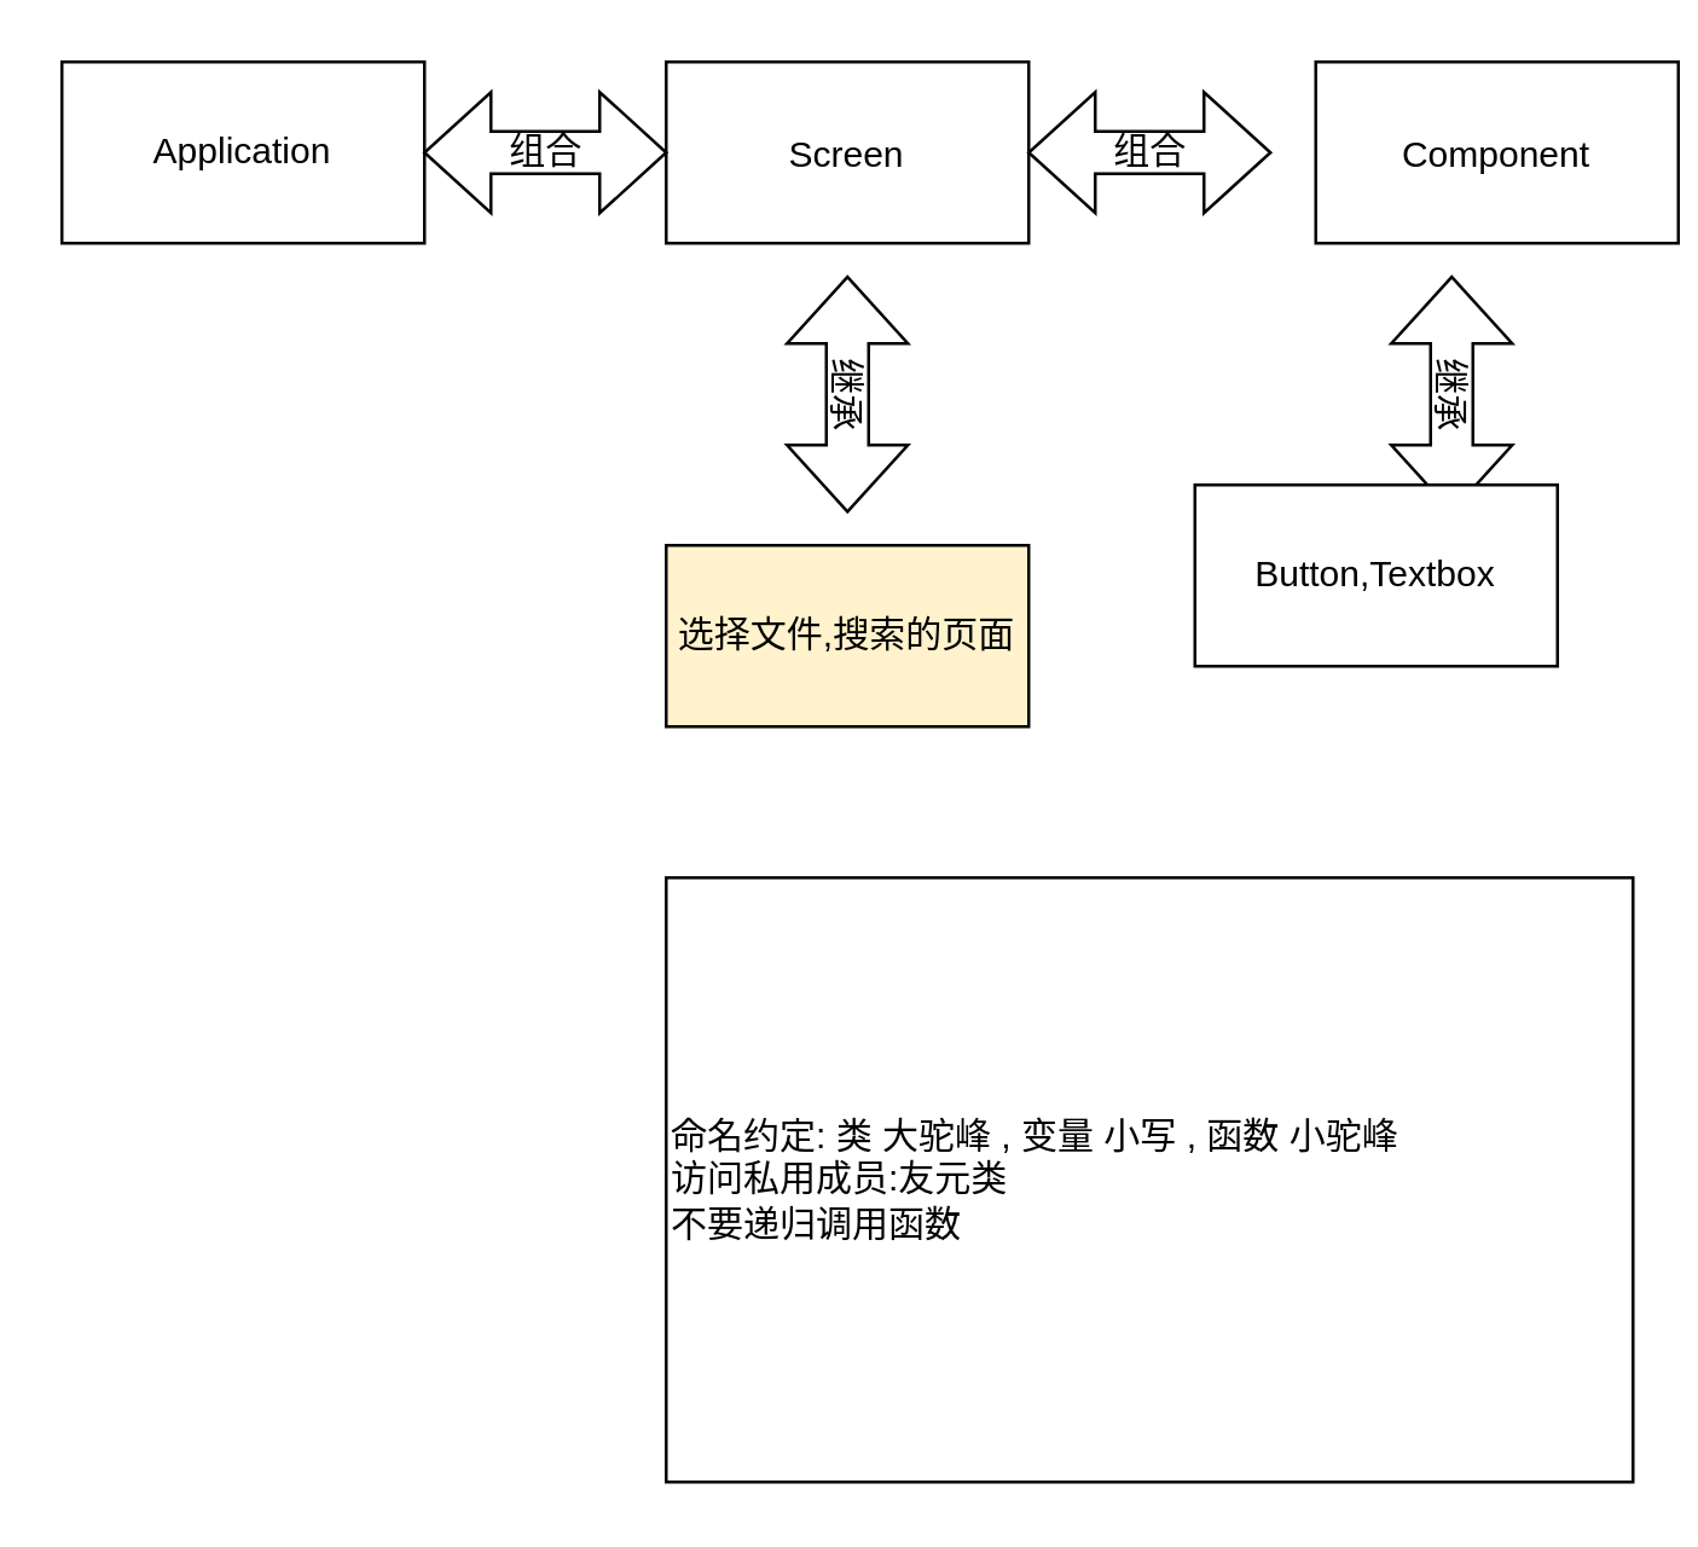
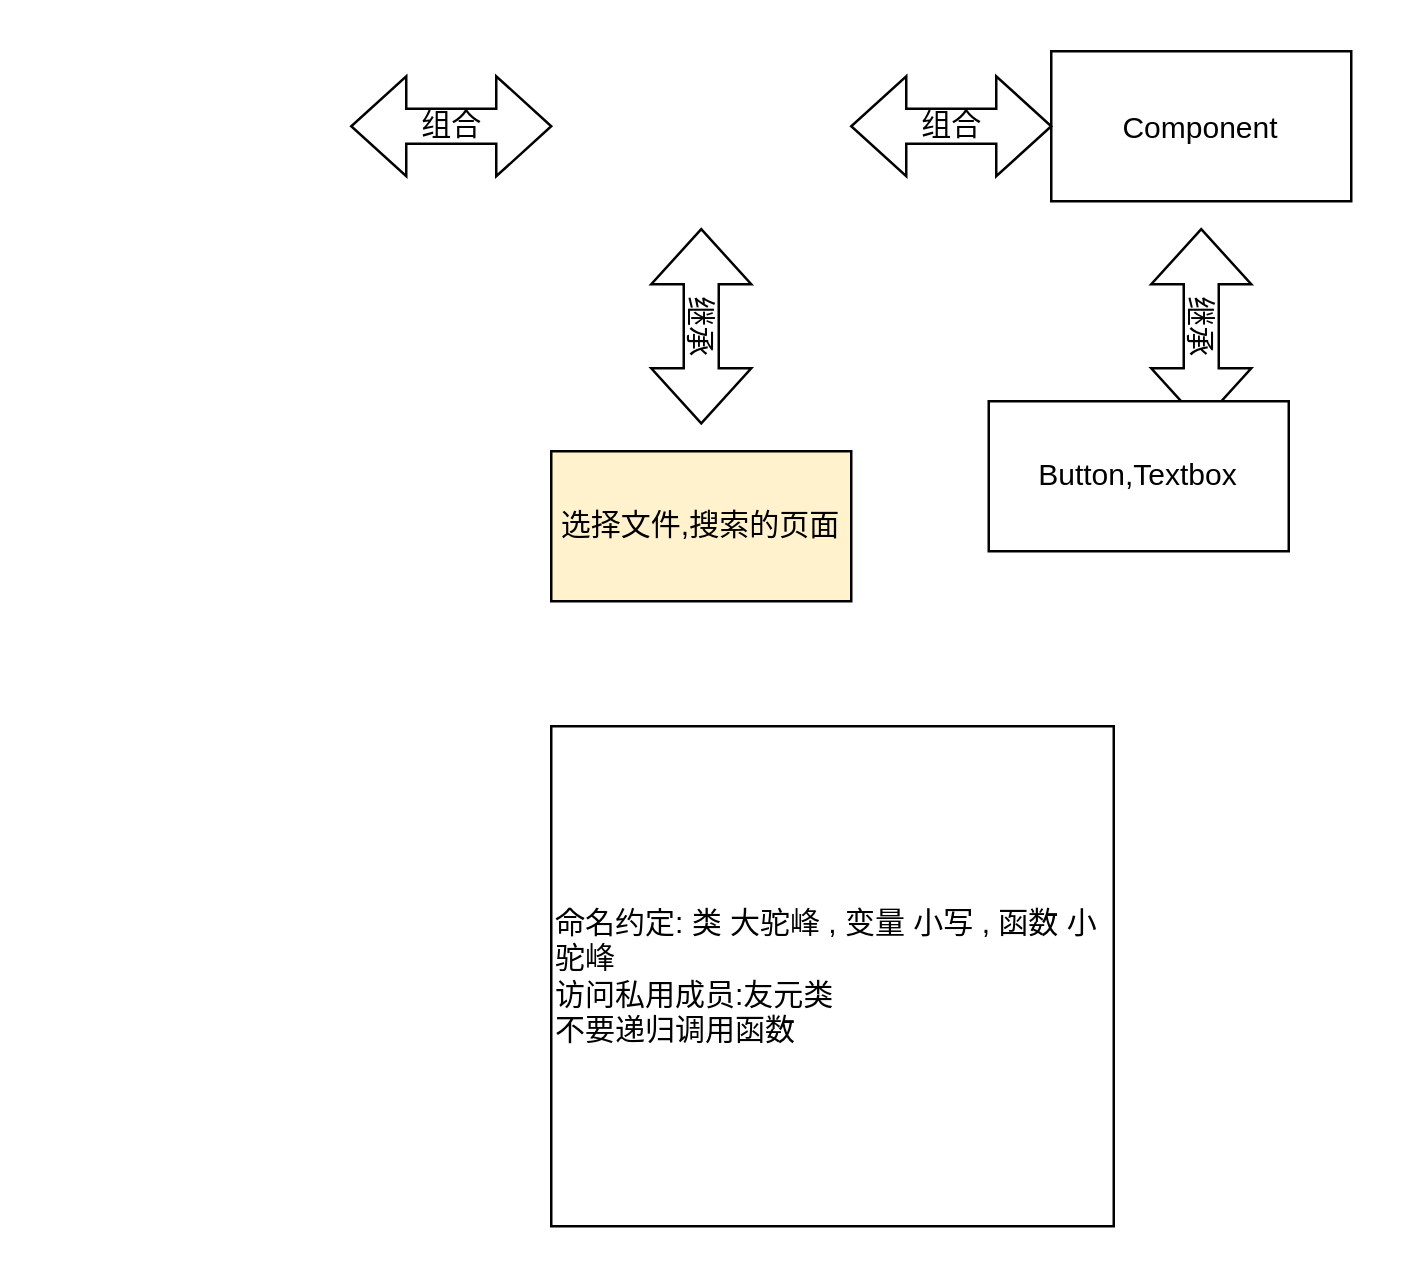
- <mxCell id="2" value="Application" style="whiteSpace=wrap;html=1;" parent="1" vertex="1"><mxGeometry x="20" y="20" width="120" height="60" as="geometry" /></mxCell>
- <mxCell id="3" value="&lt;div style=&quot;color: rgb(204, 204, 204); line-height: 18px; white-space: pre;&quot;&gt;&lt;span style=&quot;color: rgb(0, 0, 0); white-space: normal;&quot;&gt;Screen&lt;/span&gt;&lt;/div&gt;" style="whiteSpace=wrap;html=1;" parent="1" vertex="1"><mxGeometry x="220" y="20" width="120" height="60" as="geometry" /></mxCell>
- <mxCell id="4" value="&lt;div style=&quot;color: rgb(204, 204, 204); line-height: 18px; white-space: pre;&quot;&gt;&lt;span style=&quot;color: rgb(0, 0, 0); white-space: normal;&quot;&gt;Component&lt;/span&gt;&lt;/div&gt;" style="whiteSpace=wrap;html=1;" parent="1" vertex="1"><mxGeometry x="435" y="20" width="120" height="60" as="geometry" /></mxCell>
+ <mxCell id="4" value="&lt;div style=&quot;color: rgb(204, 204, 204); line-height: 18px; white-space: pre;&quot;&gt;&lt;span style=&quot;color: rgb(0, 0, 0); white-space: normal;&quot;&gt;Component&lt;/span&gt;&lt;/div&gt;" style="whiteSpace=wrap;html=1;" parent="1" vertex="1"><mxGeometry x="420" y="20" width="120" height="60" as="geometry" /></mxCell>
- <mxCell id="11" value="&lt;div&gt;命名约定: 类 大驼峰 , 变量 小写 , 函数 小驼峰&lt;/div&gt;访问私用成员:友元类&lt;div&gt;不要递归调用函数&lt;/div&gt;" style="rounded=0;whiteSpace=wrap;html=1;align=left;" parent="1" vertex="1"><mxGeometry x="220" y="290" width="320" height="200" as="geometry" /></mxCell>
+ <mxCell id="11" value="&lt;div&gt;命名约定: 类 大驼峰 , 变量 小写 , 函数 小驼峰&lt;/div&gt;访问私用成员:友元类&lt;div&gt;不要递归调用函数&lt;/div&gt;" style="rounded=0;whiteSpace=wrap;html=1;align=left;" parent="1" vertex="1"><mxGeometry x="220" y="290" width="225" height="200" as="geometry" /></mxCell>
